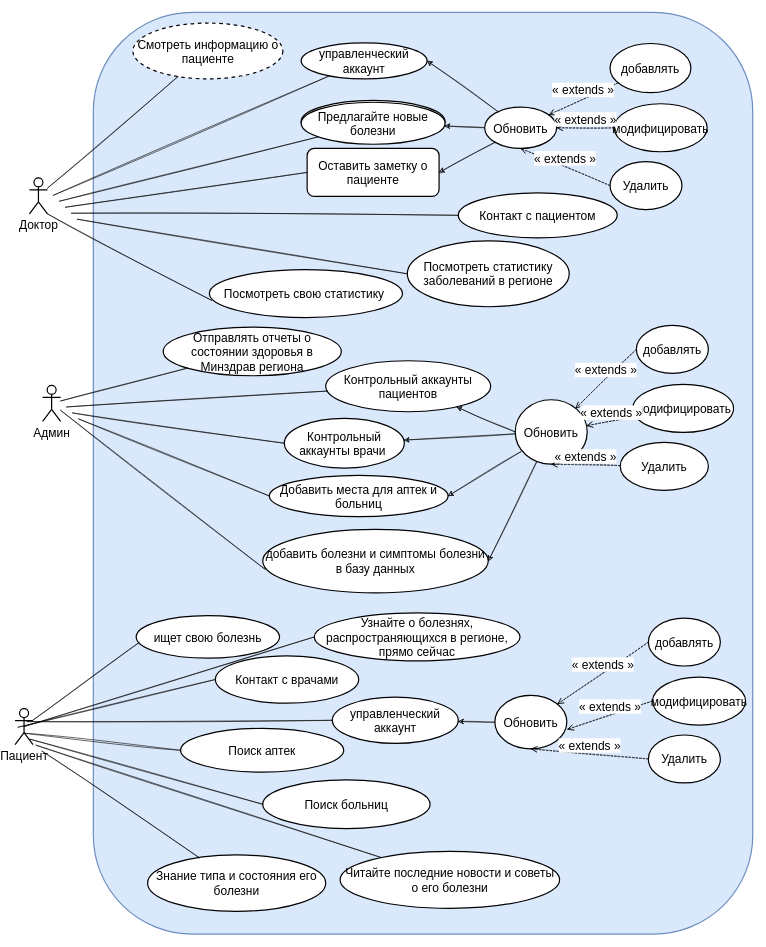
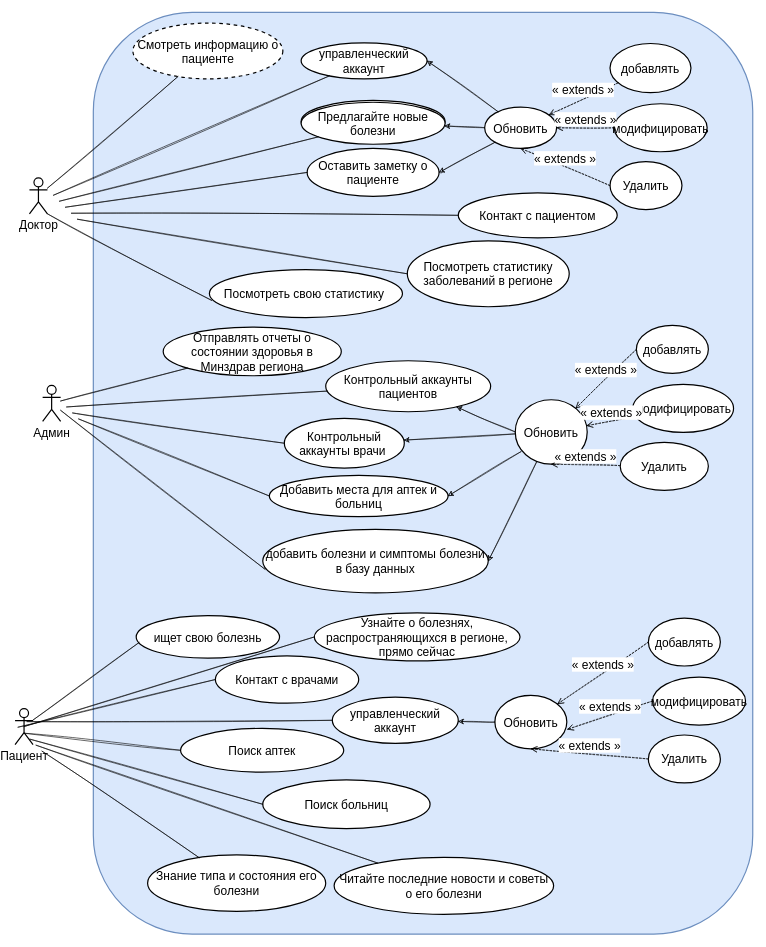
- <mxCell id="11" value="&lt;span style=&quot;font-size: 20px;&quot;&gt;&lt;span style=&quot;font-size: 20px;&quot;&gt;Оставить заметку о пациенте&lt;/span&gt;&lt;/span&gt;" style="whiteSpace=wrap;html=1;strokeWidth=2;fontSize=20;fontStyle=0;rounded=1;" parent="1" vertex="1"><mxGeometry x="507" y="247" width="220" height="80" as="geometry" /></mxCell>
+ <mxCell id="11" value="&lt;span style=&quot;font-size: 20px;&quot;&gt;&lt;span style=&quot;font-size: 20px;&quot;&gt;Оставить заметку о пациенте&lt;/span&gt;&lt;/span&gt;" style="ellipse;whiteSpace=wrap;html=1;strokeWidth=2;fontSize=20;fontStyle=0" parent="1" vertex="1"><mxGeometry x="507" y="247" width="220" height="80" as="geometry" /></mxCell>
- <mxCell id="24" value="Читайте последние новости и советы о его болезни" style="ellipse;whiteSpace=wrap;html=1;fontSize=20;strokeColor=#000000;strokeWidth=2;fontStyle=0" parent="1" vertex="1"><mxGeometry x="562" y="1419" width="366" height="95" as="geometry" /></mxCell>
+ <mxCell id="24" value="Читайте последние новости и советы о его болезни" style="ellipse;whiteSpace=wrap;html=1;fontSize=20;strokeColor=#000000;strokeWidth=2;fontStyle=0" parent="1" vertex="1"><mxGeometry x="552" y="1429" width="366" height="95" as="geometry" /></mxCell>
